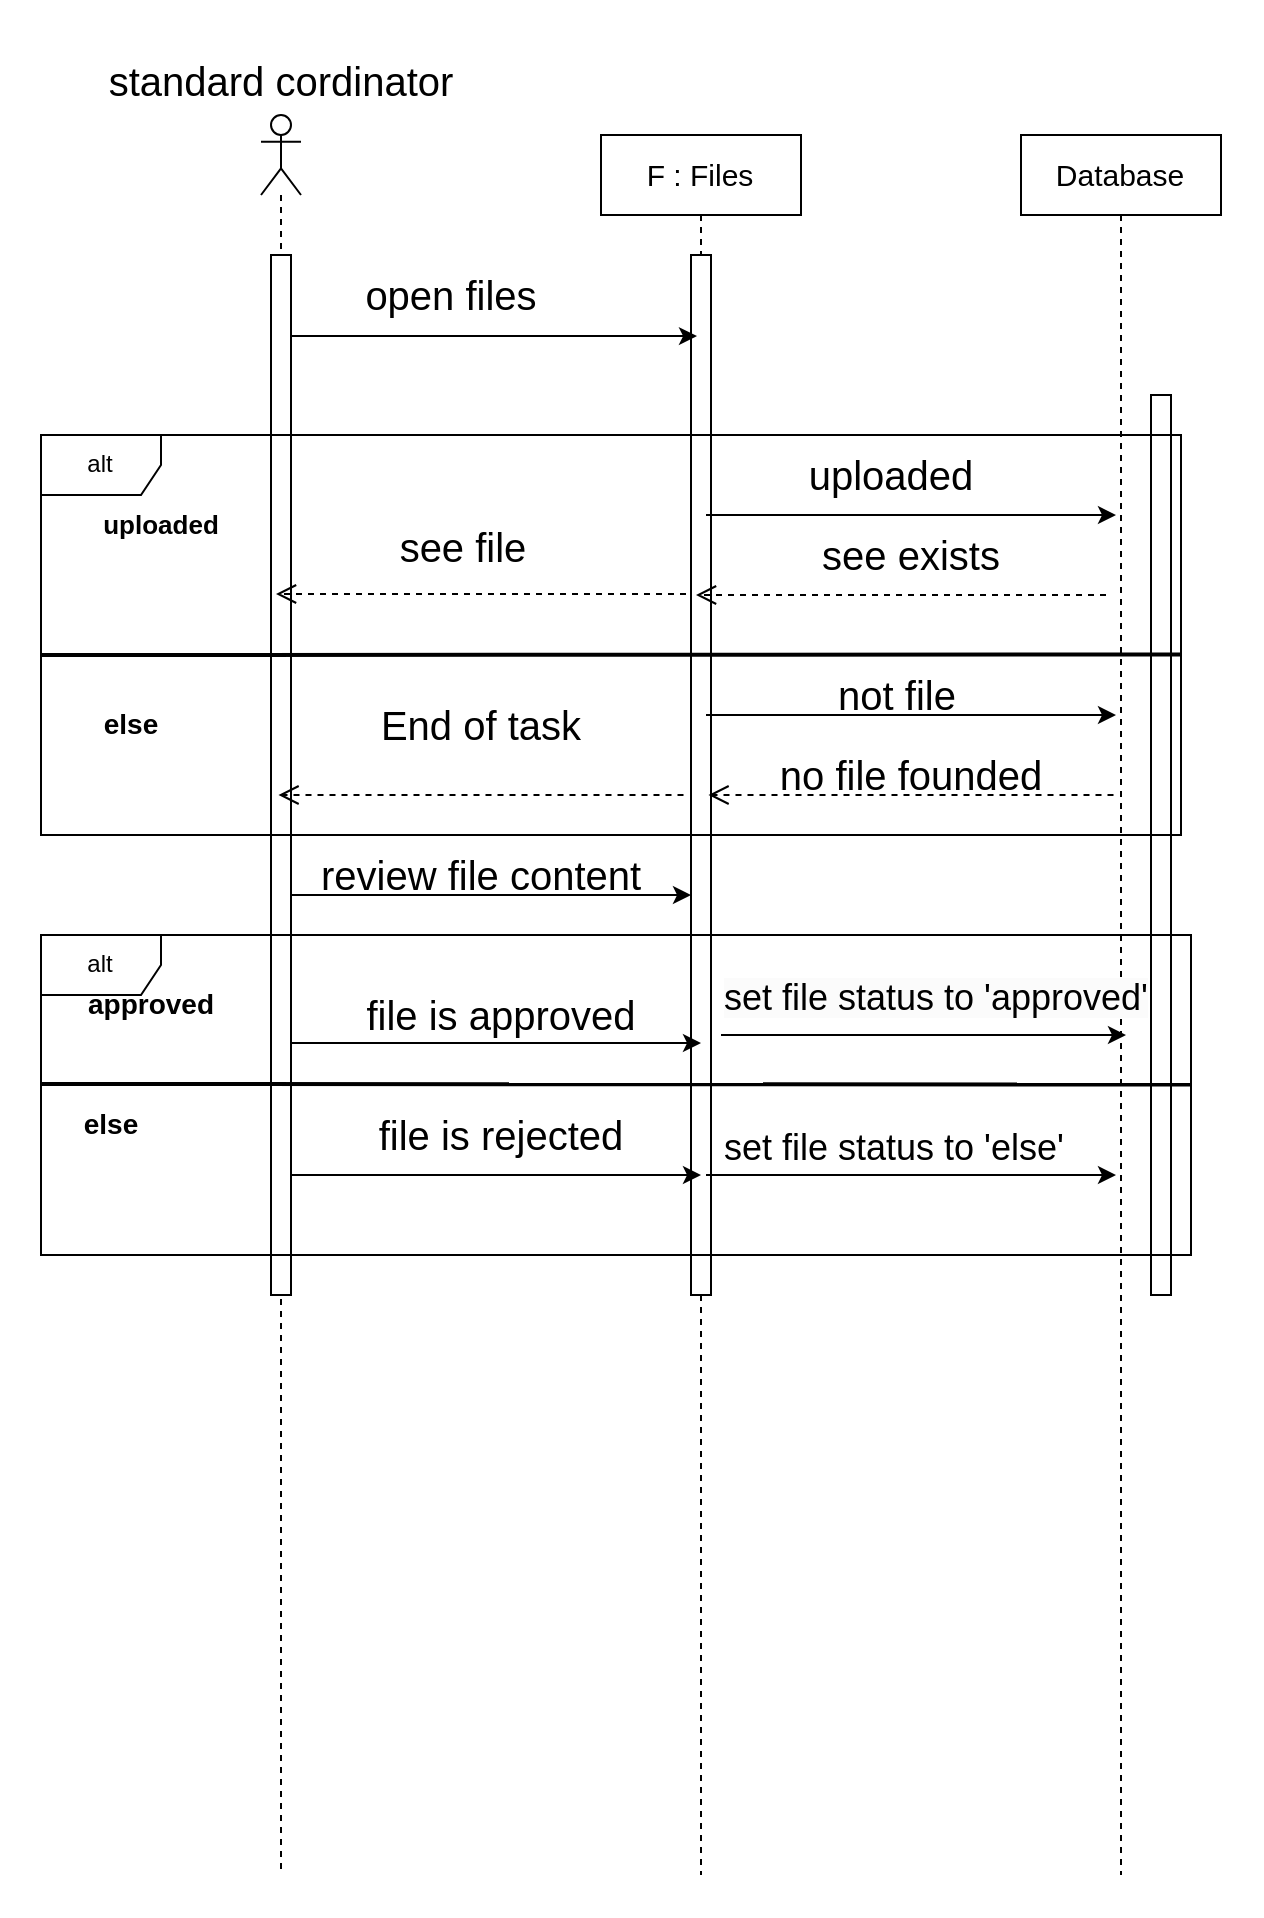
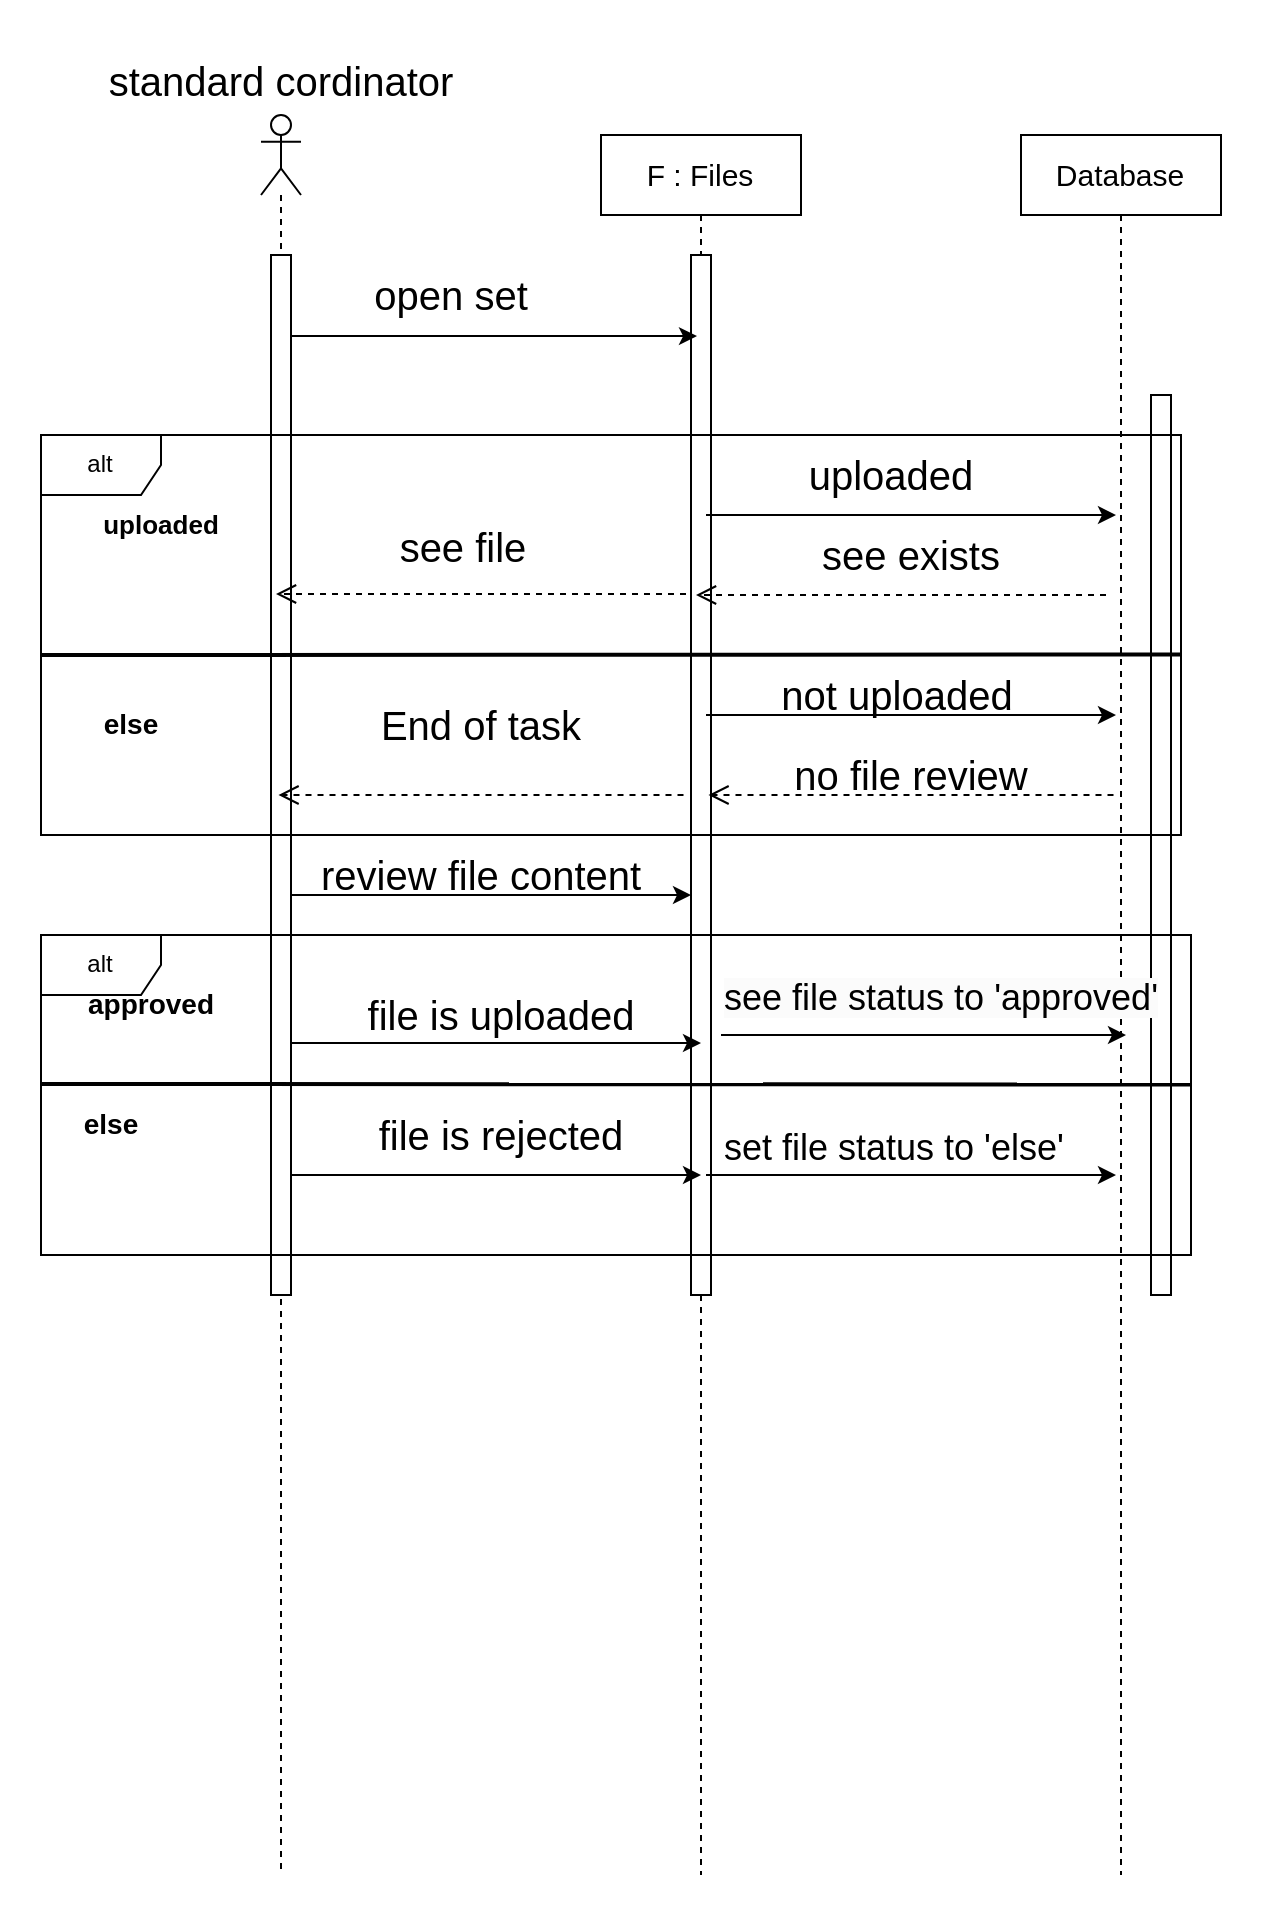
- <mxCell id="14" value="&lt;span style=&quot;font-size: 20px;&quot;&gt;open files&lt;/span&gt;" style="text;html=1;align=center;verticalAlign=middle;resizable=0;points=[];autosize=1;strokeColor=none;fillColor=none;" parent="1" vertex="1"><mxGeometry x="170" y="127" width="110" height="40" as="geometry" /></mxCell>
+ <mxCell id="14" value="&lt;span style=&quot;font-size: 20px;&quot;&gt;open set&lt;/span&gt;" style="text;html=1;align=center;verticalAlign=middle;resizable=0;points=[];autosize=1;strokeColor=none;fillColor=none;" parent="1" vertex="1"><mxGeometry x="170" y="127" width="110" height="40" as="geometry" /></mxCell>
- <mxCell id="16" value="&lt;font style=&quot;font-size: 20px;&quot;&gt;not file&lt;/font&gt;" style="text;html=1;align=center;verticalAlign=middle;resizable=0;points=[];autosize=1;strokeColor=none;fillColor=none;" parent="1" vertex="1"><mxGeometry x="377.5" y="327" width="140" height="40" as="geometry" /></mxCell>
+ <mxCell id="16" value="&lt;font style=&quot;font-size: 20px;&quot;&gt;not uploaded&lt;/font&gt;" style="text;html=1;align=center;verticalAlign=middle;resizable=0;points=[];autosize=1;strokeColor=none;fillColor=none;" parent="1" vertex="1"><mxGeometry x="377.5" y="327" width="140" height="40" as="geometry" /></mxCell>
- <mxCell id="34" value="&lt;font style=&quot;font-size: 20px;&quot;&gt;no file founded&lt;/font&gt;" style="text;html=1;align=center;verticalAlign=middle;resizable=0;points=[];autosize=1;strokeColor=none;fillColor=none;" parent="1" vertex="1"><mxGeometry x="380" y="367" width="150" height="40" as="geometry" /></mxCell>
+ <mxCell id="34" value="&lt;font style=&quot;font-size: 20px;&quot;&gt;no file review&lt;/font&gt;" style="text;html=1;align=center;verticalAlign=middle;resizable=0;points=[];autosize=1;strokeColor=none;fillColor=none;" parent="1" vertex="1"><mxGeometry x="380" y="367" width="150" height="40" as="geometry" /></mxCell>
- <mxCell id="38" value="&lt;span style=&quot;color: rgb(0, 0, 0); font-family: Helvetica; font-size: 18px; font-style: normal; font-variant-ligatures: normal; font-variant-caps: normal; font-weight: 400; letter-spacing: normal; orphans: 2; text-align: center; text-indent: 0px; text-transform: none; widows: 2; word-spacing: 0px; -webkit-text-stroke-width: 0px; background-color: rgb(251, 251, 251); text-decoration-thickness: initial; text-decoration-style: initial; text-decoration-color: initial; float: none; display: inline !important;&quot;&gt;set file status to 'approved'&lt;/span&gt;" style="text;whiteSpace=wrap;html=1;" vertex="1" parent="1"><mxGeometry x="360" y="482" width="220" height="30" as="geometry" /></mxCell>
+ <mxCell id="38" value="&lt;span style=&quot;color: rgb(0, 0, 0); font-family: Helvetica; font-size: 18px; font-style: normal; font-variant-ligatures: normal; font-variant-caps: normal; font-weight: 400; letter-spacing: normal; orphans: 2; text-align: center; text-indent: 0px; text-transform: none; widows: 2; word-spacing: 0px; -webkit-text-stroke-width: 0px; background-color: rgb(251, 251, 251); text-decoration-thickness: initial; text-decoration-style: initial; text-decoration-color: initial; float: none; display: inline !important;&quot;&gt;see file status to 'approved'&lt;/span&gt;" style="text;whiteSpace=wrap;html=1;" vertex="1" parent="1"><mxGeometry x="360" y="482" width="220" height="30" as="geometry" /></mxCell>
- <mxCell id="26" value="&lt;span style=&quot;font-size: 20px;&quot;&gt;file is approved&lt;/span&gt;" style="text;html=1;align=center;verticalAlign=middle;resizable=0;points=[];autosize=1;strokeColor=none;fillColor=none;" parent="1" vertex="1"><mxGeometry x="170" y="487" width="160" height="40" as="geometry" /></mxCell>
+ <mxCell id="26" value="&lt;span style=&quot;font-size: 20px;&quot;&gt;file is uploaded&lt;/span&gt;" style="text;html=1;align=center;verticalAlign=middle;resizable=0;points=[];autosize=1;strokeColor=none;fillColor=none;" parent="1" vertex="1"><mxGeometry x="170" y="487" width="160" height="40" as="geometry" /></mxCell>
